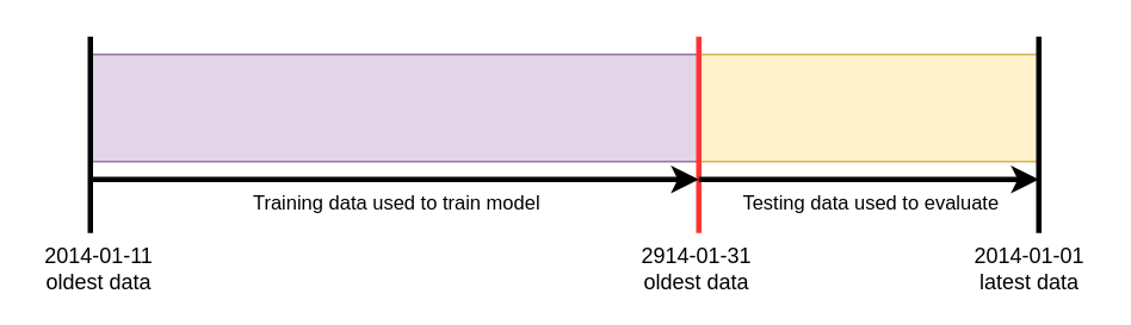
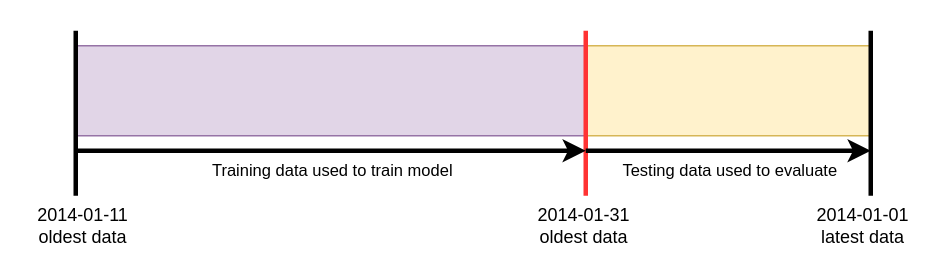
- <mxCell id="13" value="2914-01-31&lt;br&gt;oldest data" style="text;html=1;strokeColor=none;fillColor=none;align=center;verticalAlign=middle;whiteSpace=wrap;rounded=0;" parent="1" vertex="1"><mxGeometry x="354" y="140" width="70" height="20" as="geometry" /></mxCell>
+ <mxCell id="13" value="2014-01-31&lt;br&gt;oldest data" style="text;html=1;strokeColor=none;fillColor=none;align=center;verticalAlign=middle;whiteSpace=wrap;rounded=0;" parent="1" vertex="1"><mxGeometry x="354" y="140" width="70" height="20" as="geometry" /></mxCell>
